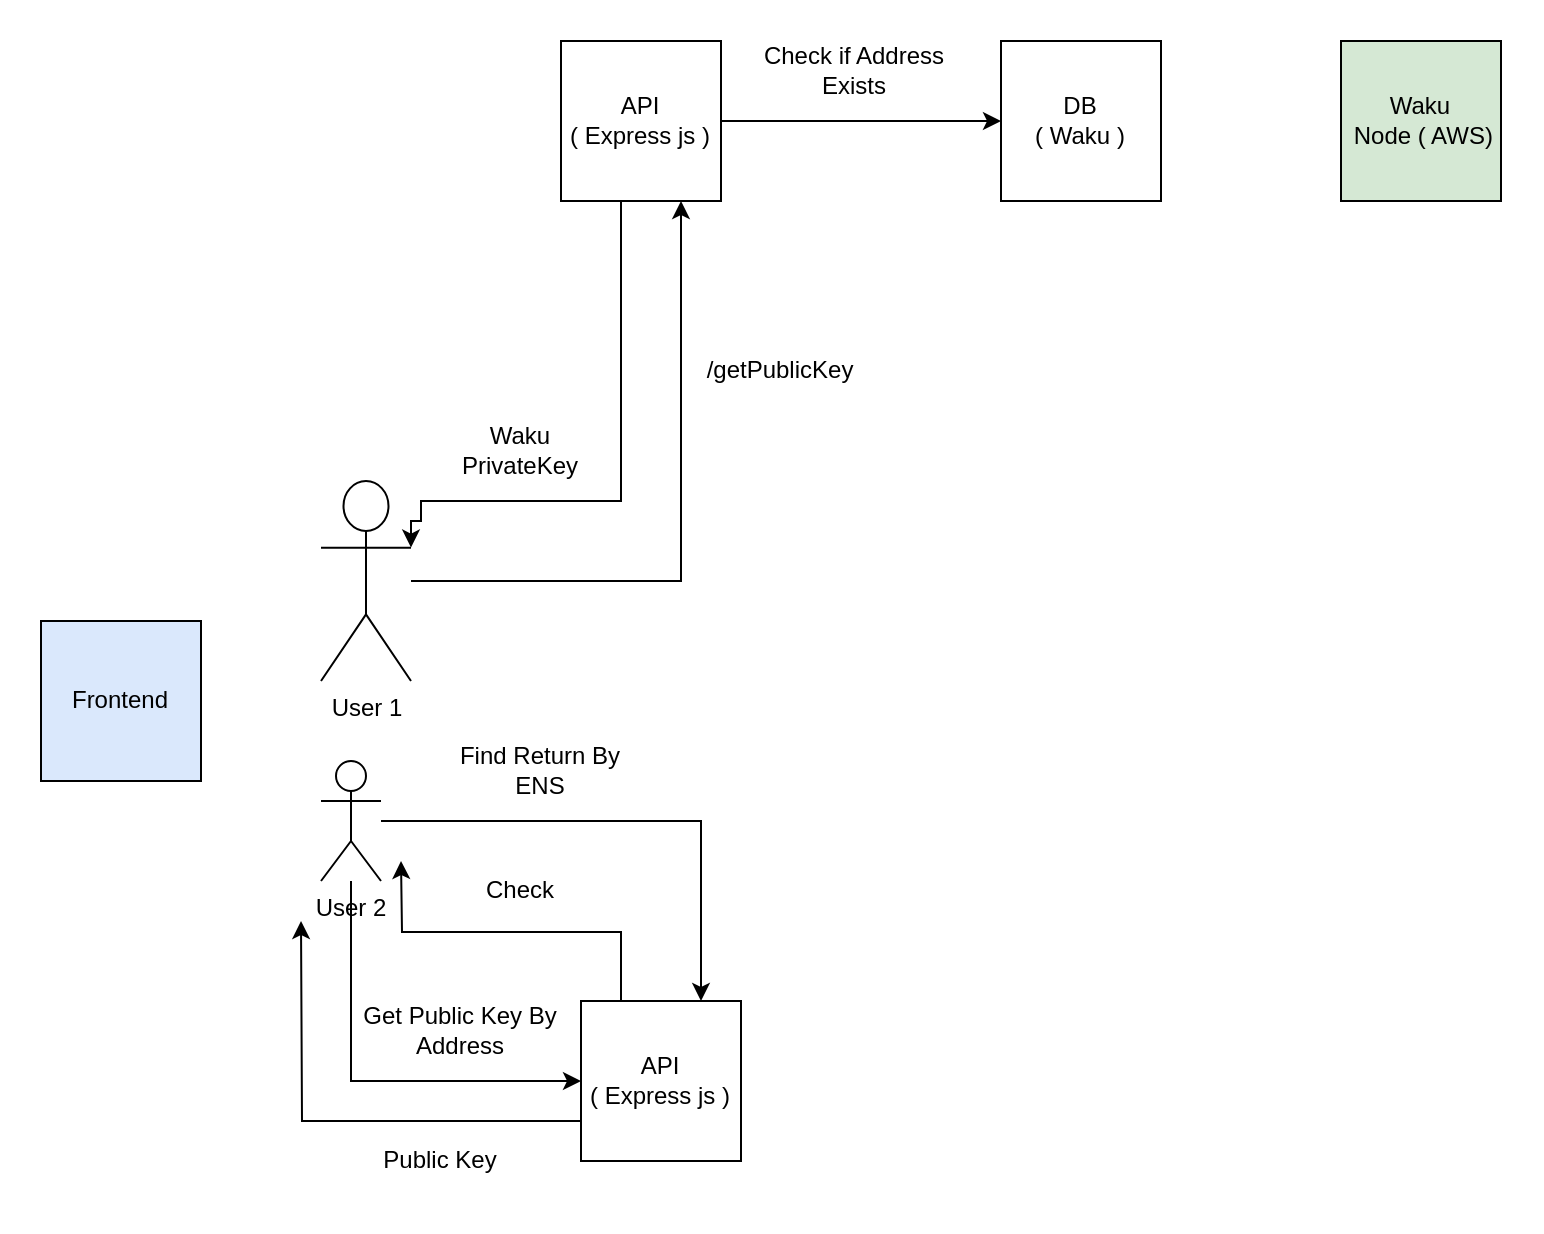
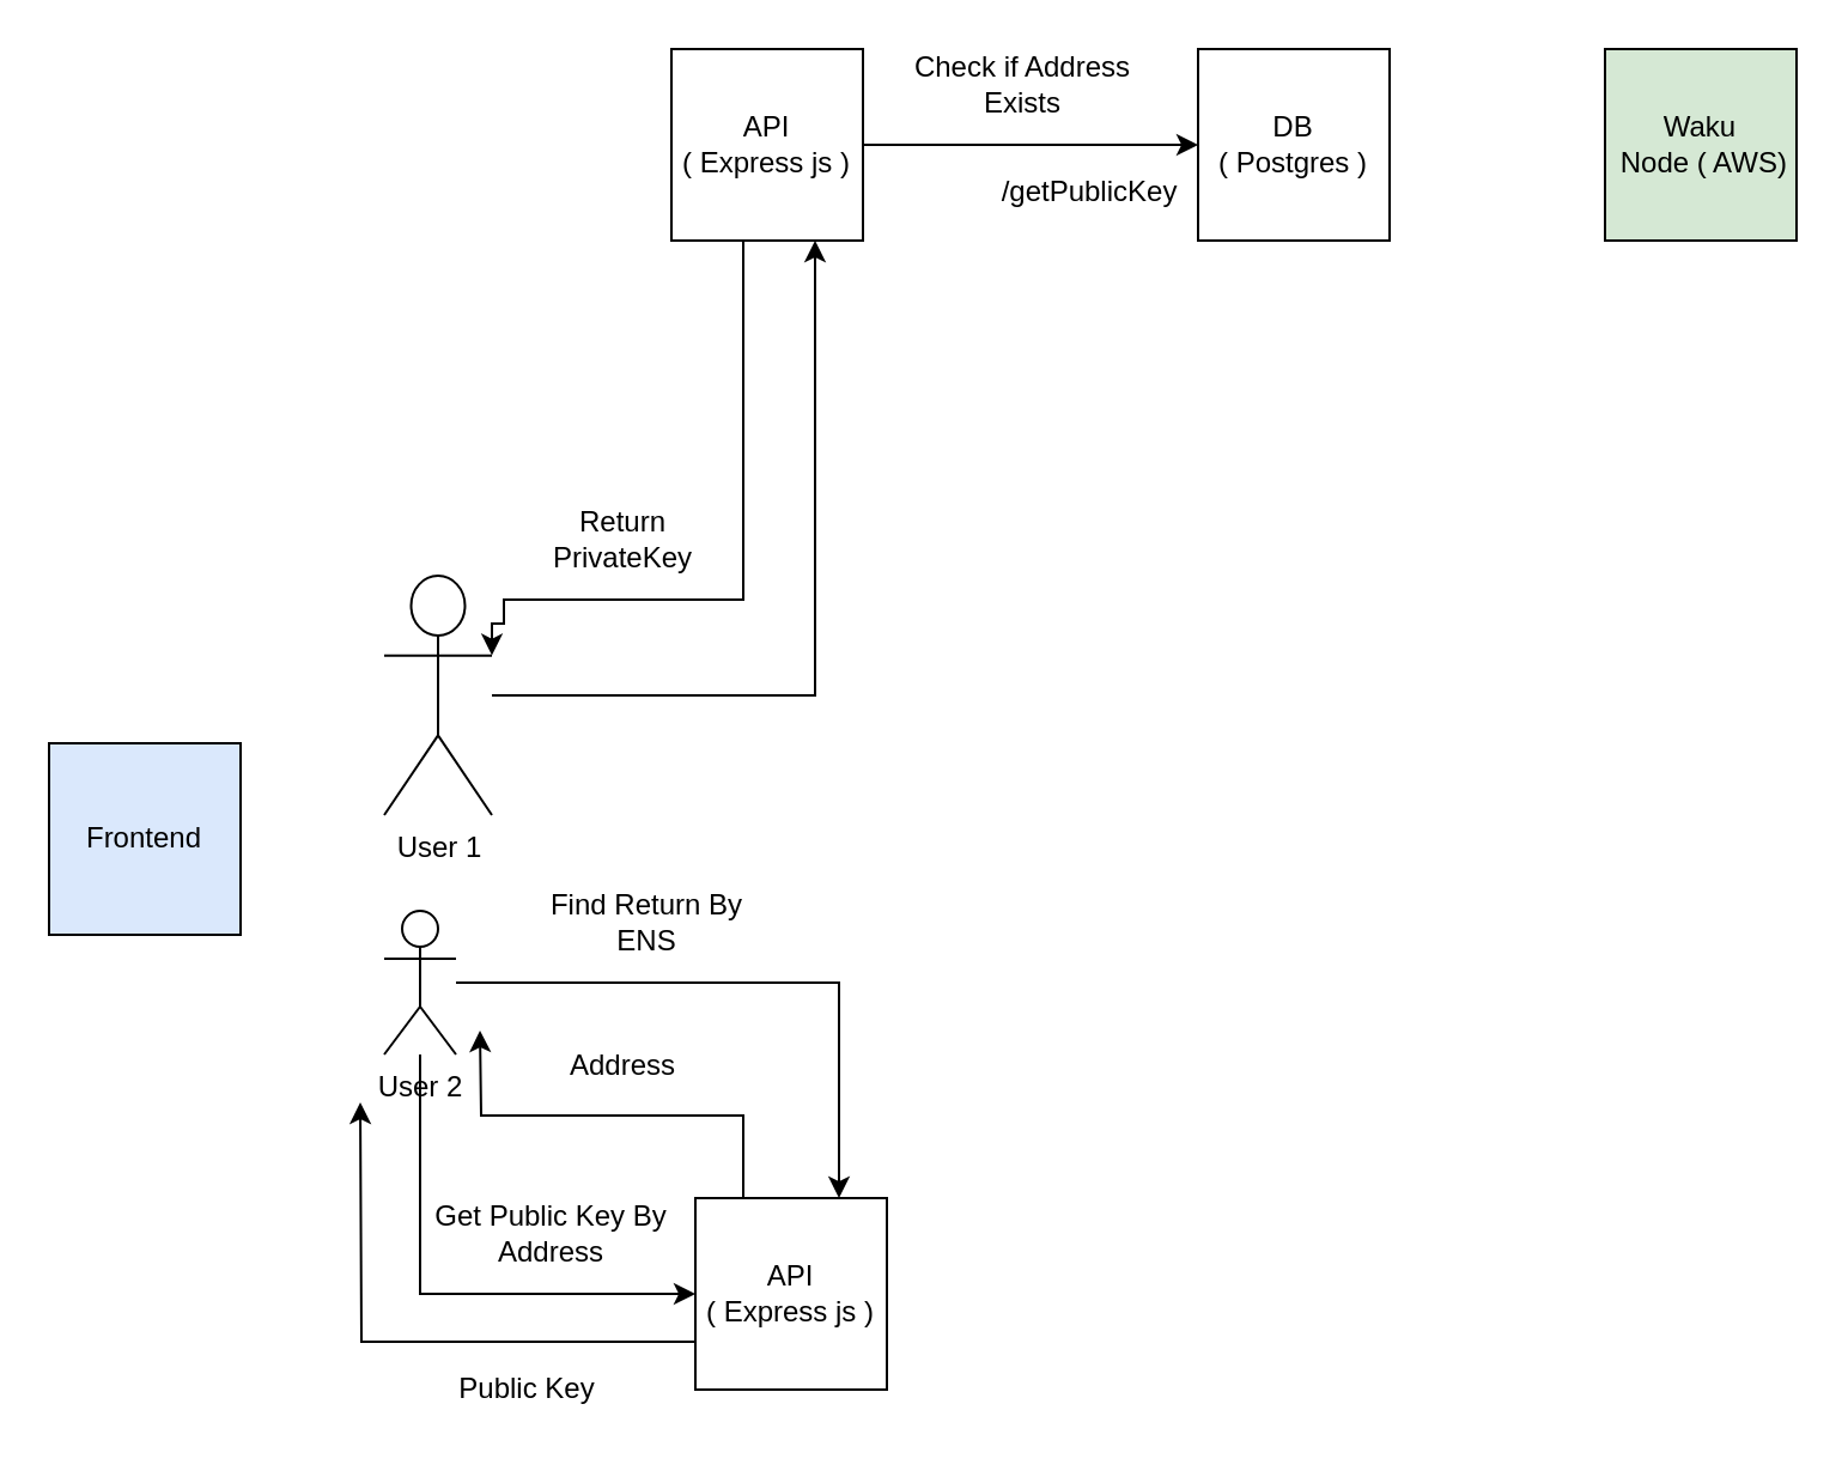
- <mxCell id="14" value="DB &lt;br&gt;( Waku )" style="whiteSpace=wrap;html=1;aspect=fixed;" vertex="1" parent="1"><mxGeometry x="500" y="20" width="80" height="80" as="geometry" /></mxCell>
+ <mxCell id="14" value="DB &lt;br&gt;( Postgres )" style="whiteSpace=wrap;html=1;aspect=fixed;" vertex="1" parent="1"><mxGeometry x="500" y="20" width="80" height="80" as="geometry" /></mxCell>
- <mxCell id="13" value="/getPublicKey" style="text;html=1;strokeColor=none;fillColor=none;align=center;verticalAlign=middle;whiteSpace=wrap;rounded=0;" vertex="1" parent="1"><mxGeometry x="360" y="170" width="60" height="30" as="geometry" /></mxCell>
+ <mxCell id="13" value="/getPublicKey" style="text;html=1;strokeColor=none;fillColor=none;align=center;verticalAlign=middle;whiteSpace=wrap;rounded=0;" vertex="1" parent="1"><mxGeometry x="425" y="65" width="60" height="30" as="geometry" /></mxCell>
- <mxCell id="12" value="Waku PrivateKey" style="text;html=1;strokeColor=none;fillColor=none;align=center;verticalAlign=middle;whiteSpace=wrap;rounded=0;" vertex="1" parent="1"><mxGeometry x="230" y="210" width="60" height="30" as="geometry" /></mxCell>
+ <mxCell id="12" value="Return PrivateKey" style="text;html=1;strokeColor=none;fillColor=none;align=center;verticalAlign=middle;whiteSpace=wrap;rounded=0;" vertex="1" parent="1"><mxGeometry x="230" y="210" width="60" height="30" as="geometry" /></mxCell>
- <mxCell id="20" value="Check" style="text;html=1;strokeColor=none;fillColor=none;align=center;verticalAlign=middle;whiteSpace=wrap;rounded=0;" vertex="1" parent="1"><mxGeometry x="210" y="430" width="100" height="30" as="geometry" /></mxCell>
+ <mxCell id="20" value="Address" style="text;html=1;strokeColor=none;fillColor=none;align=center;verticalAlign=middle;whiteSpace=wrap;rounded=0;" vertex="1" parent="1"><mxGeometry x="210" y="430" width="100" height="30" as="geometry" /></mxCell>
